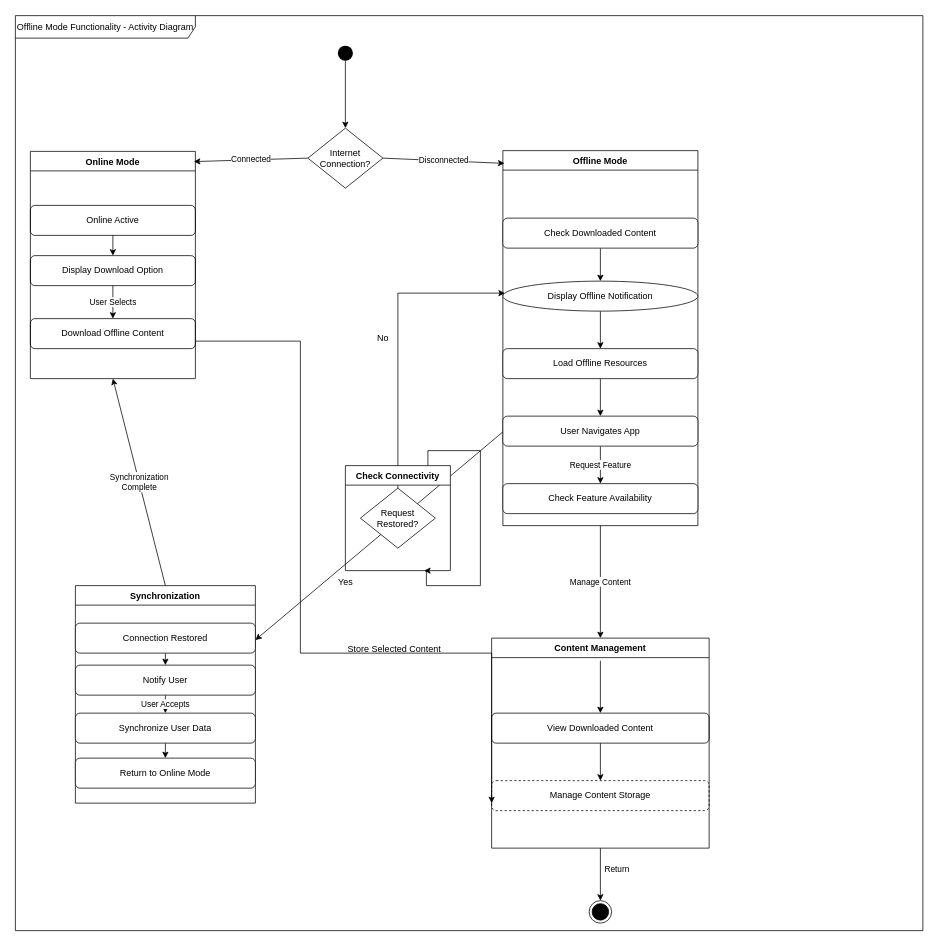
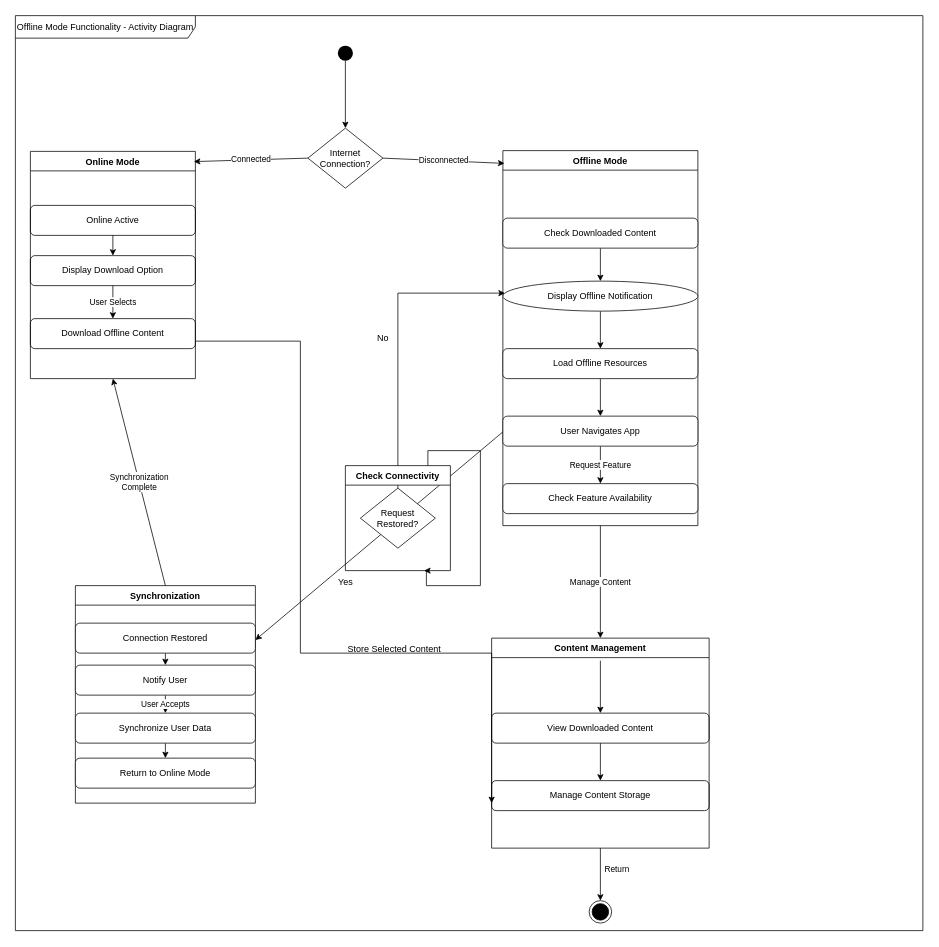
- <mxCell id="13" value="Manage Content Storage" style="rounded=1;whiteSpace=wrap;html=1;dashed=1;" parent="2" vertex="1"><mxGeometry x="635" y="1020" width="290" height="40" as="geometry" /></mxCell>
+ <mxCell id="13" value="Manage Content Storage" style="rounded=1;whiteSpace=wrap;html=1;" parent="2" vertex="1"><mxGeometry x="635" y="1020" width="290" height="40" as="geometry" /></mxCell>
